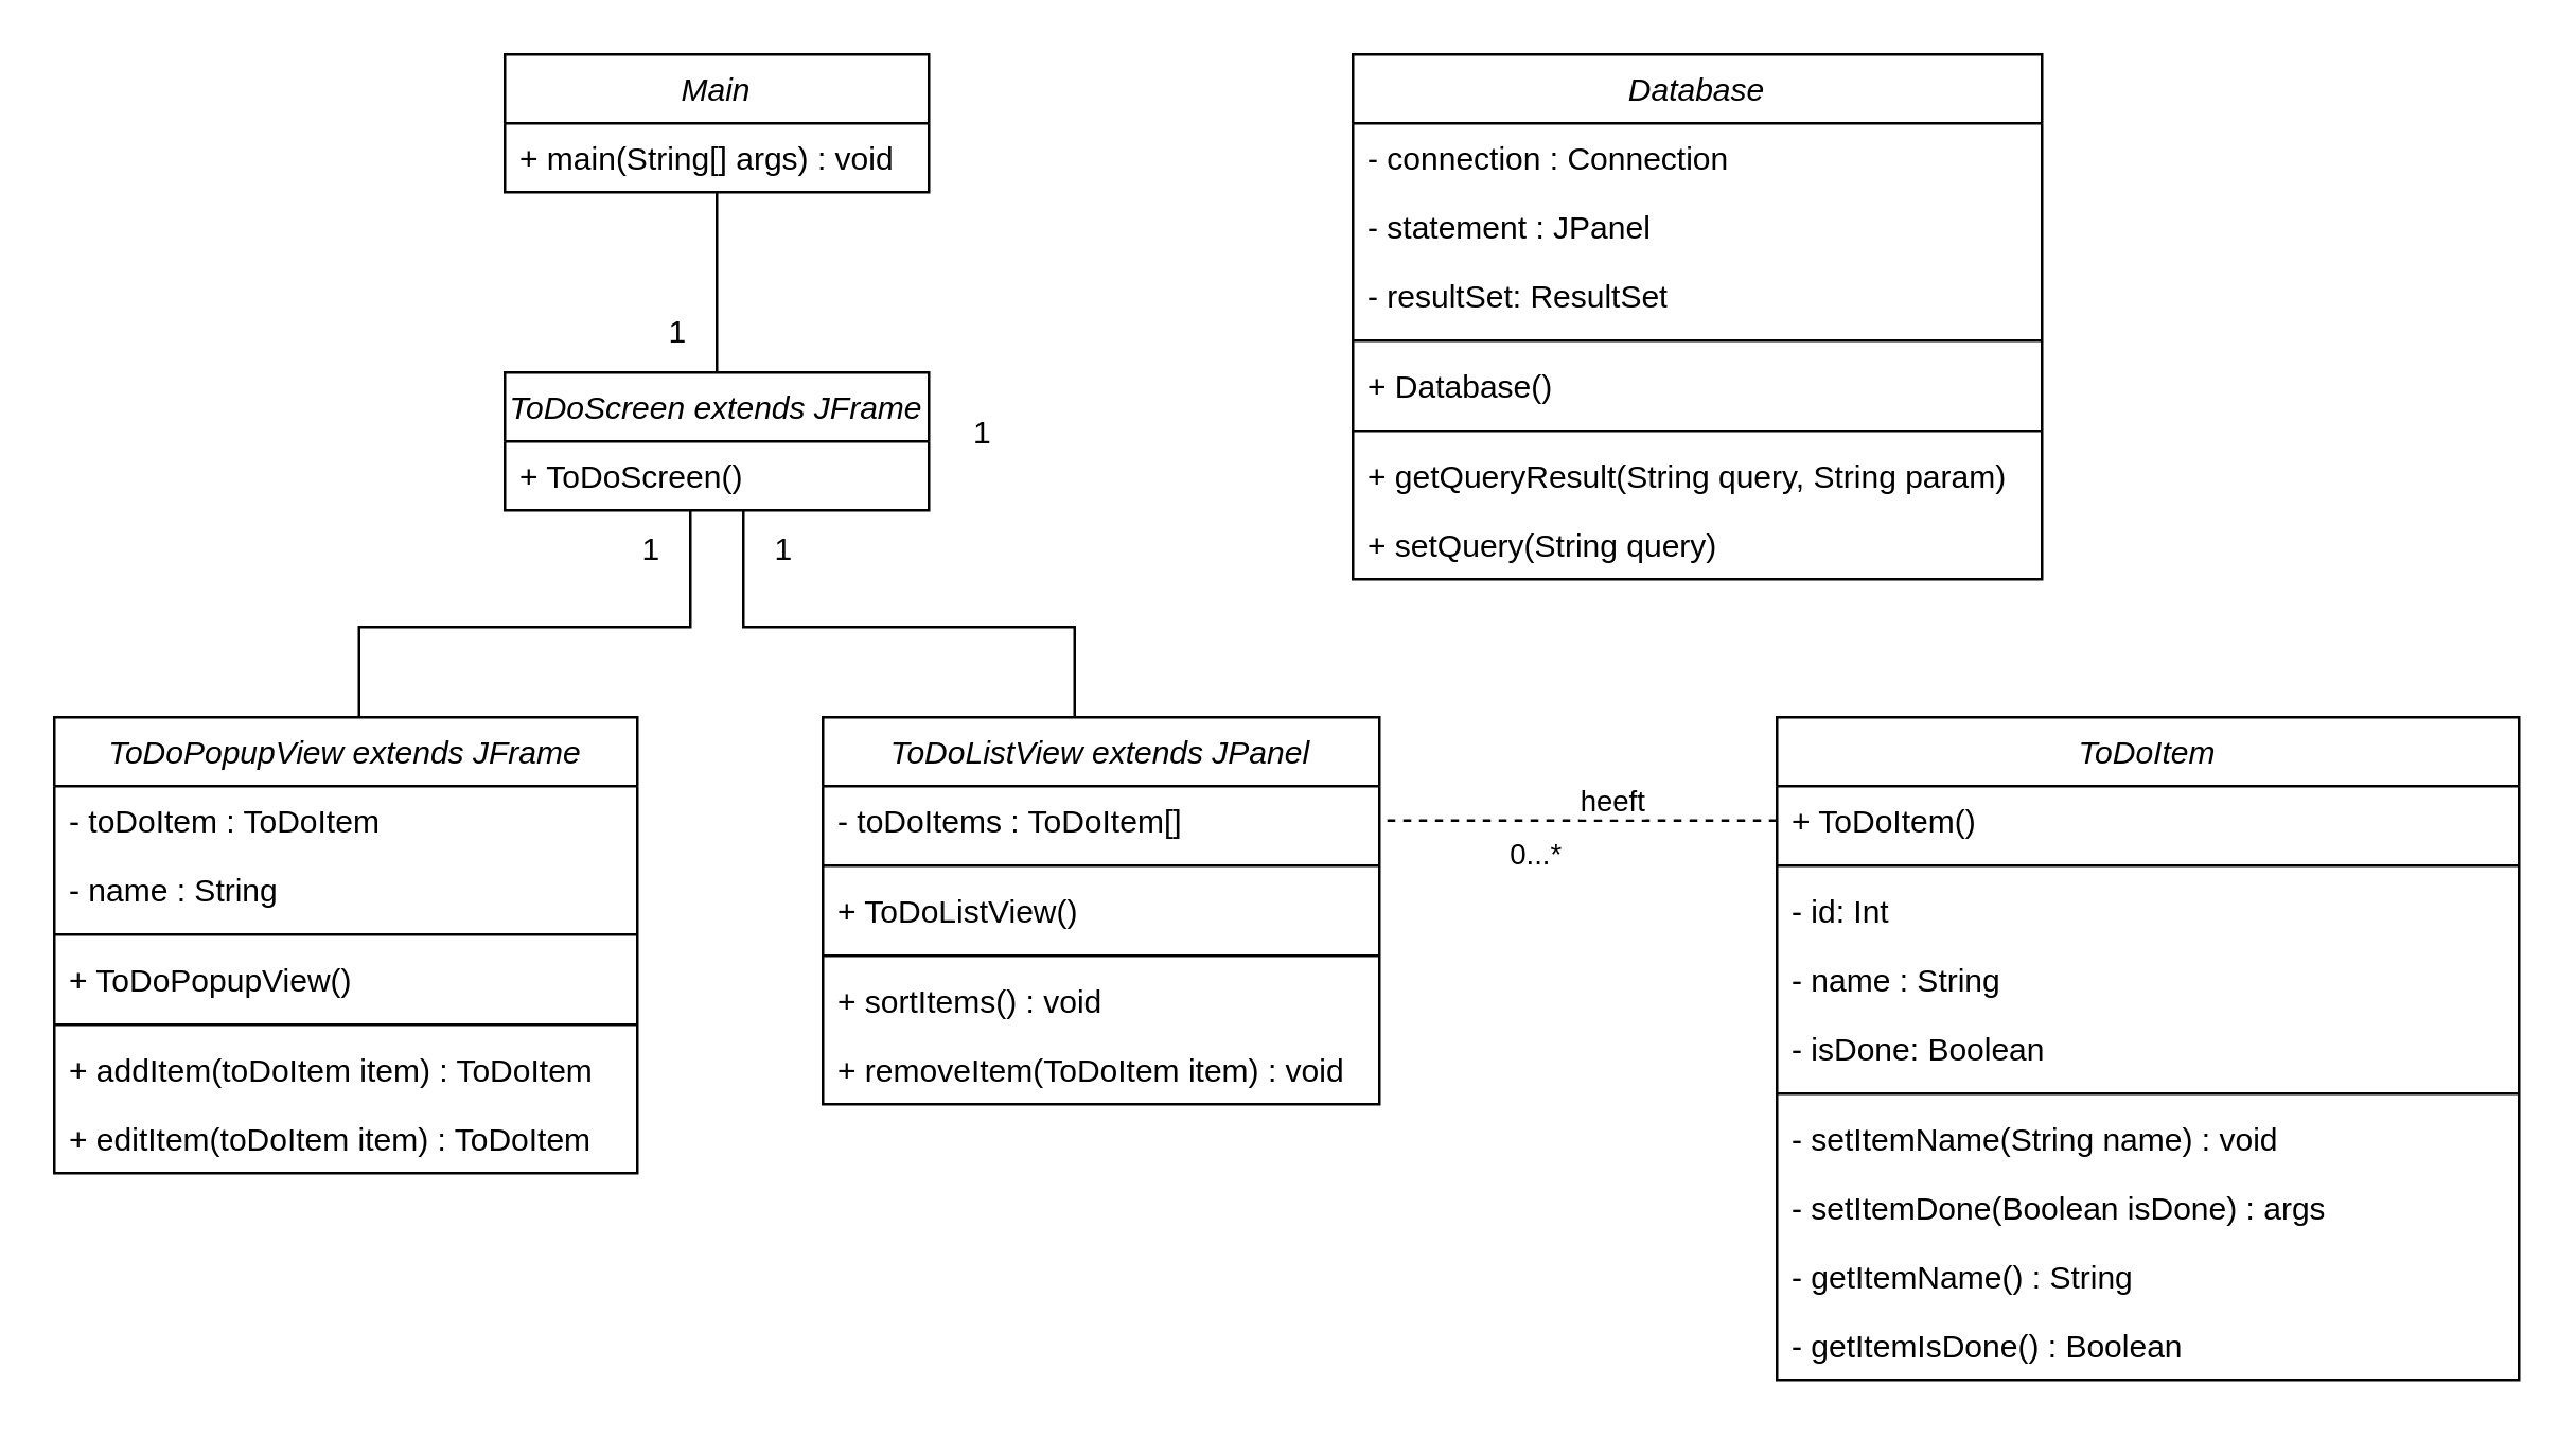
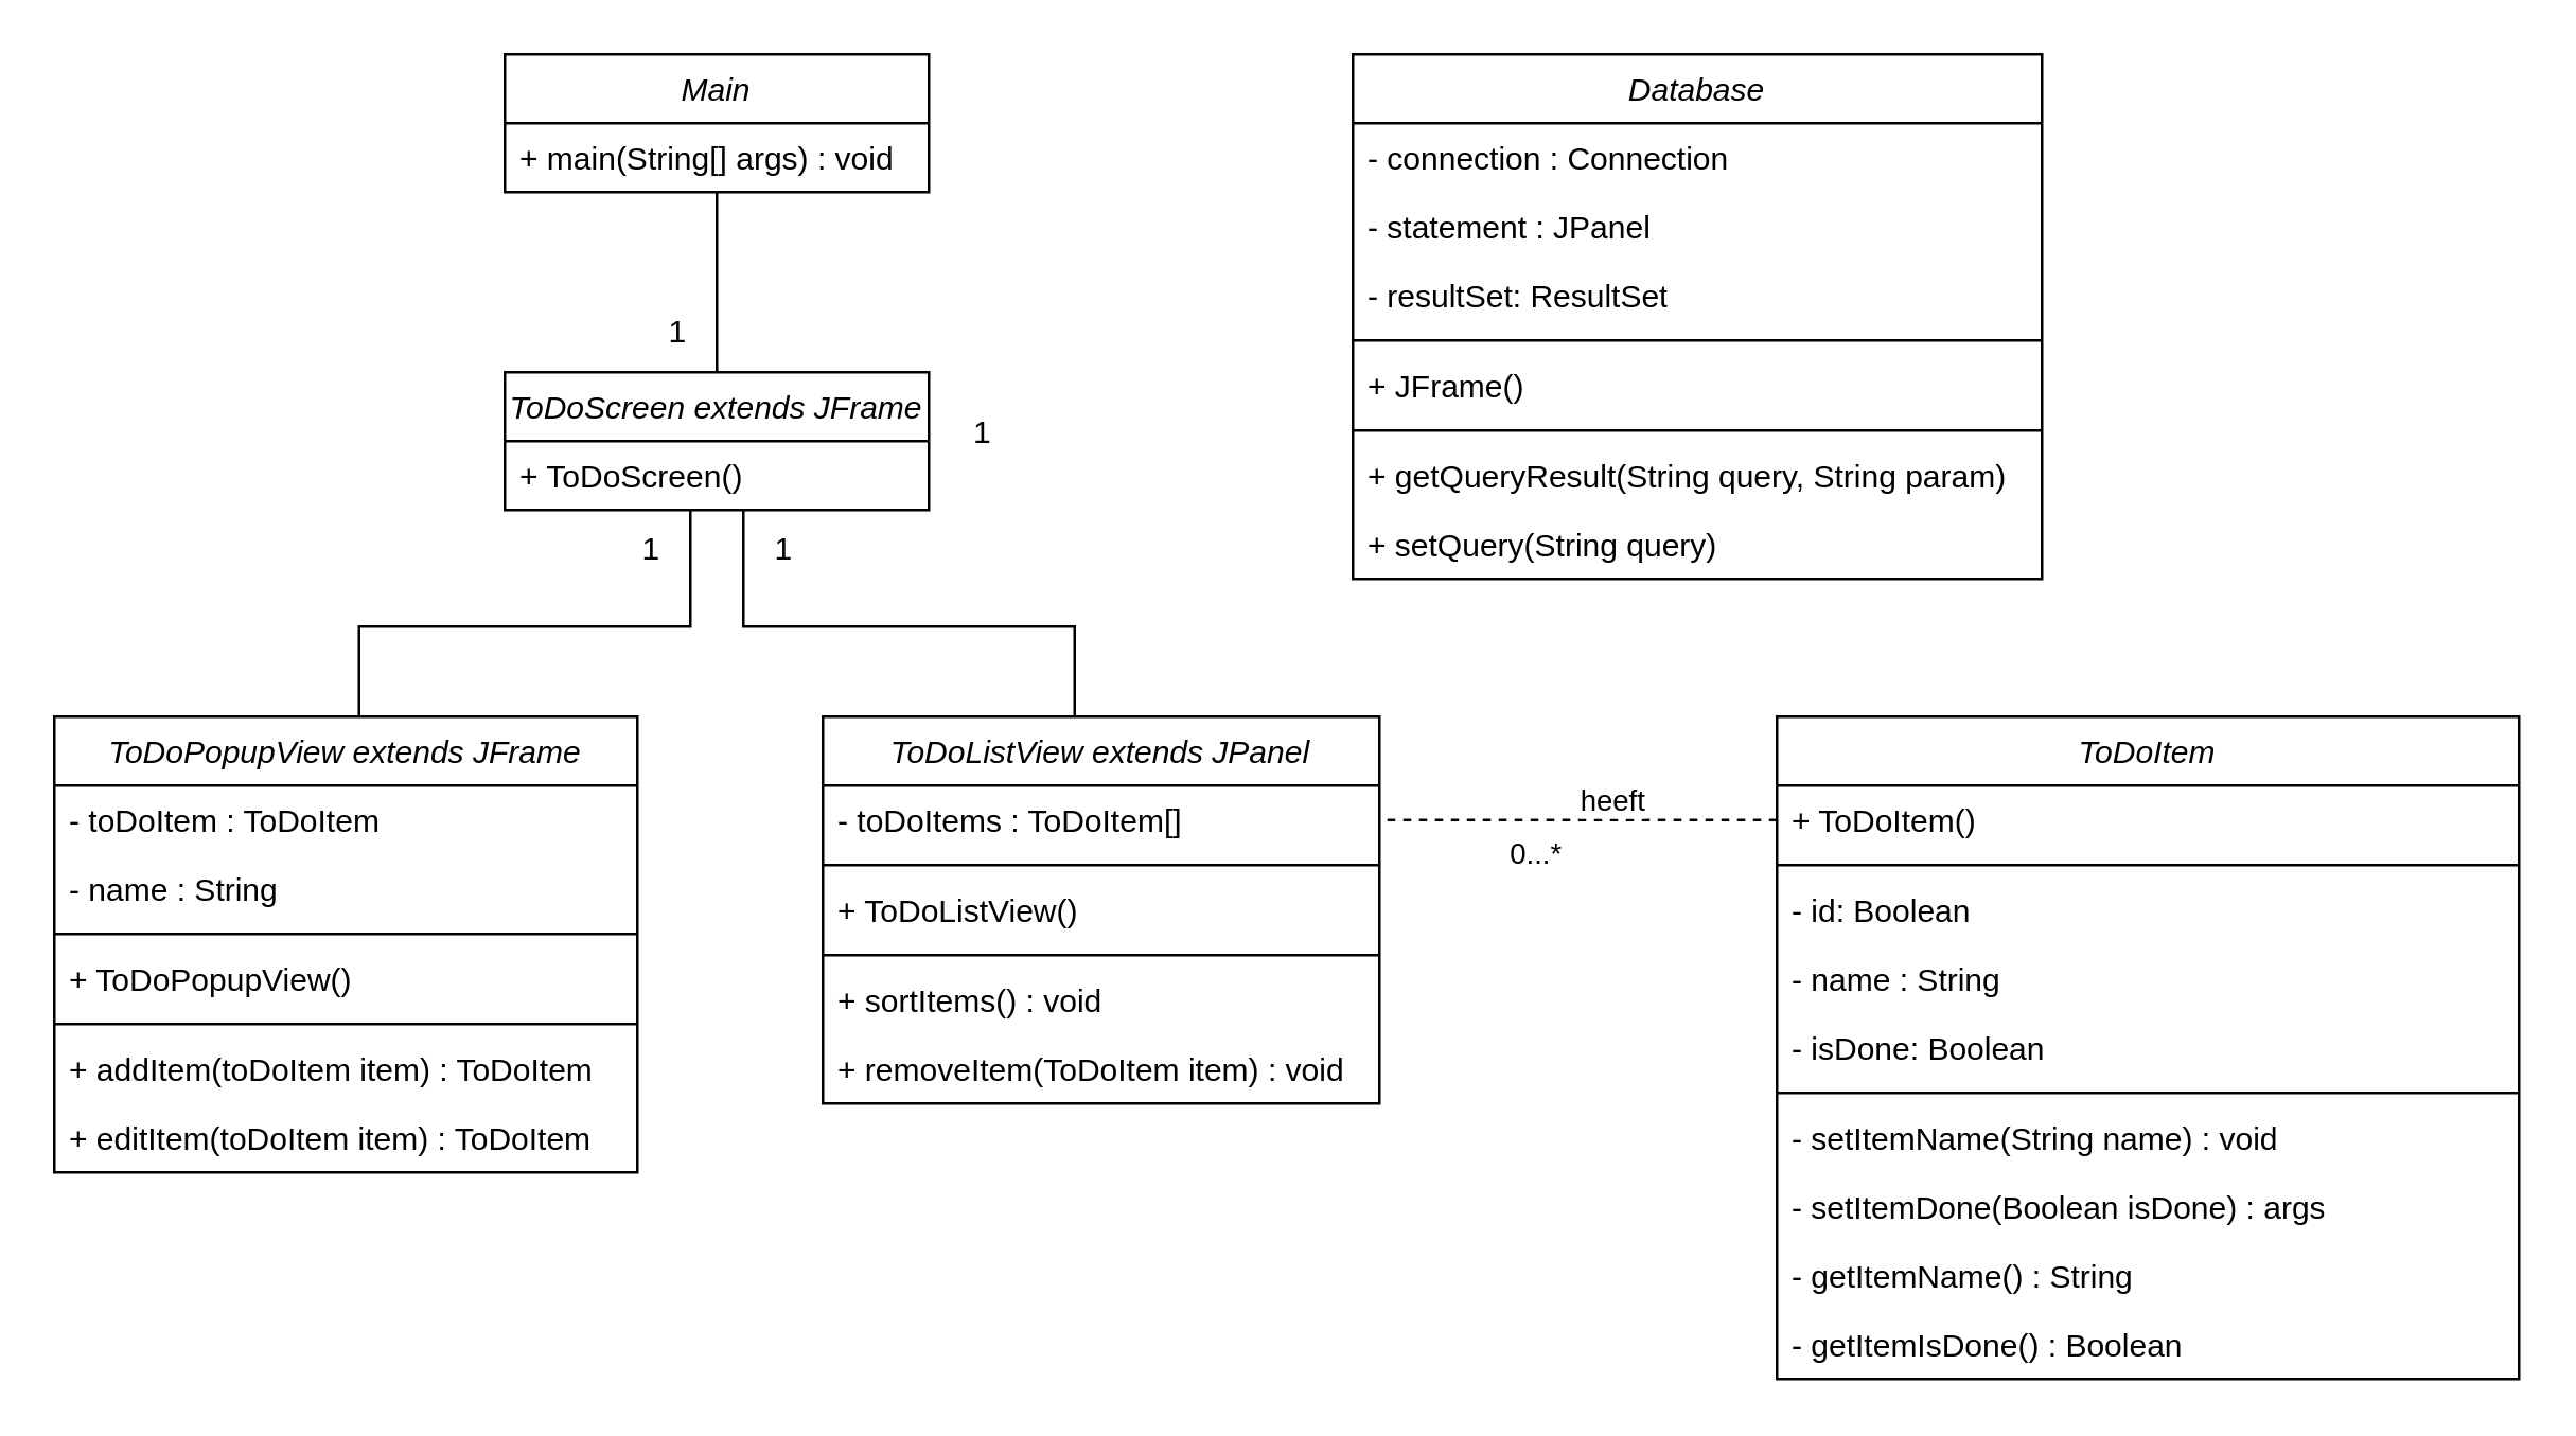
- <mxCell id="47" value="+ Database()" style="text;strokeColor=none;fillColor=none;align=left;verticalAlign=top;spacingLeft=4;spacingRight=4;overflow=hidden;rotatable=0;points=[[0,0.5],[1,0.5]];portConstraint=eastwest;whiteSpace=wrap;html=1;" vertex="1" parent="42"><mxGeometry y="112" width="260" height="26" as="geometry" /></mxCell>
+ <mxCell id="47" value="+ JFrame()" style="text;strokeColor=none;fillColor=none;align=left;verticalAlign=top;spacingLeft=4;spacingRight=4;overflow=hidden;rotatable=0;points=[[0,0.5],[1,0.5]];portConstraint=eastwest;whiteSpace=wrap;html=1;" vertex="1" parent="42"><mxGeometry y="112" width="260" height="26" as="geometry" /></mxCell>
- <mxCell id="27" value="- id: Int" style="text;strokeColor=none;fillColor=none;align=left;verticalAlign=top;spacingLeft=4;spacingRight=4;overflow=hidden;rotatable=0;points=[[0,0.5],[1,0.5]];portConstraint=eastwest;whiteSpace=wrap;html=1;" parent="24" vertex="1"><mxGeometry y="60" width="280" height="26" as="geometry" /></mxCell>
+ <mxCell id="27" value="- id: Boolean" style="text;strokeColor=none;fillColor=none;align=left;verticalAlign=top;spacingLeft=4;spacingRight=4;overflow=hidden;rotatable=0;points=[[0,0.5],[1,0.5]];portConstraint=eastwest;whiteSpace=wrap;html=1;" parent="24" vertex="1"><mxGeometry y="60" width="280" height="26" as="geometry" /></mxCell>
